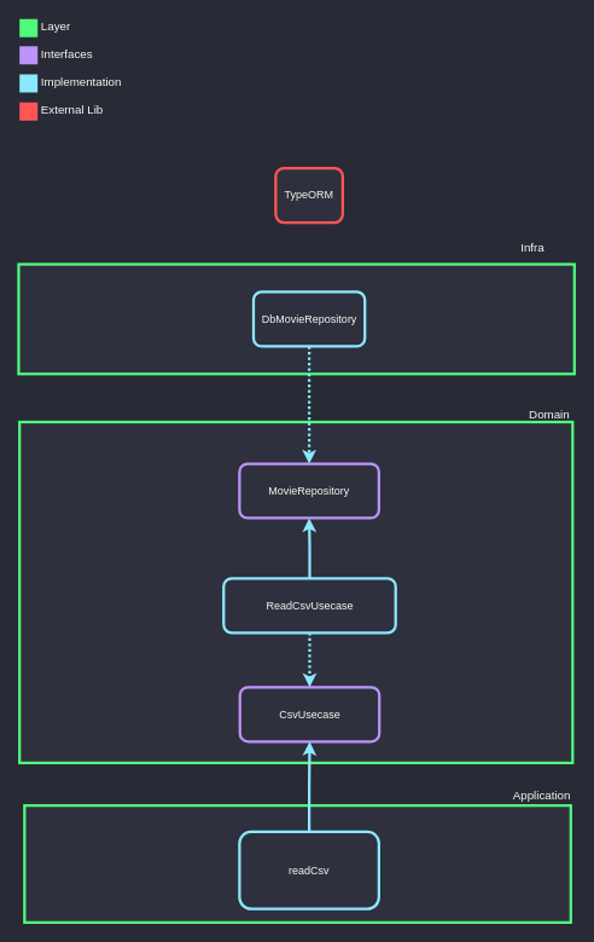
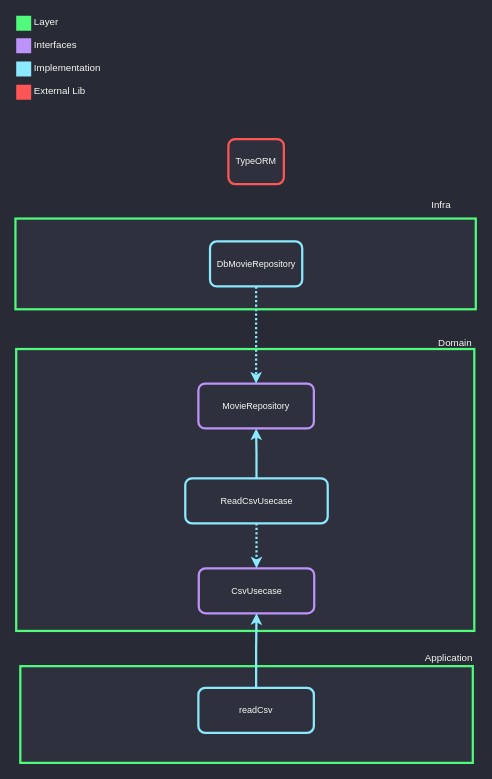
- <mxCell id="31" value="readCsv" style="rounded=1;whiteSpace=wrap;html=1;strokeColor=#8BE9FD;fillColor=#2E303D;strokeWidth=3;fontColor=#F8F8F2;" parent="1" vertex="1"><mxGeometry x="264" y="917" width="154" height="85" as="geometry" /></mxCell>
+ <mxCell id="31" value="readCsv" style="rounded=1;whiteSpace=wrap;html=1;strokeColor=#8BE9FD;fillColor=#2E303D;strokeWidth=3;fontColor=#F8F8F2;" parent="1" vertex="1"><mxGeometry x="264" y="917" width="154" height="60" as="geometry" /></mxCell>
